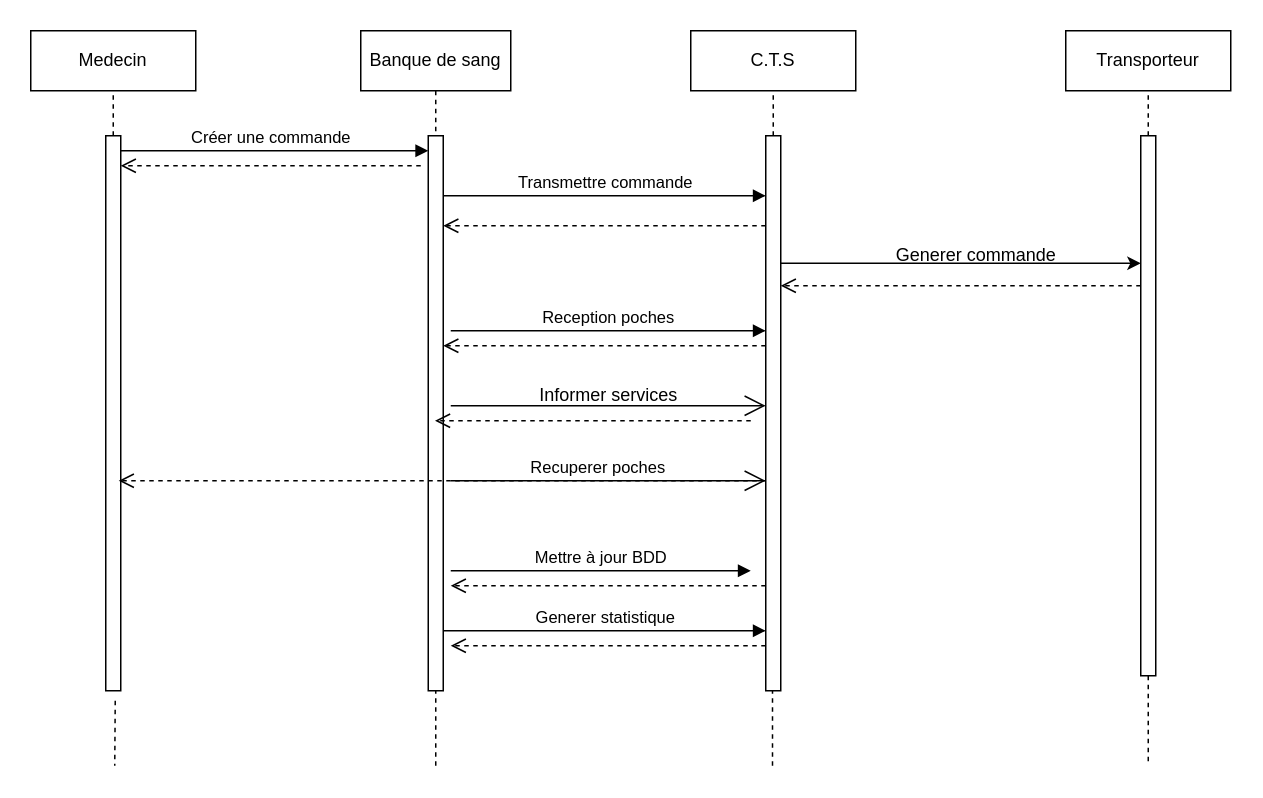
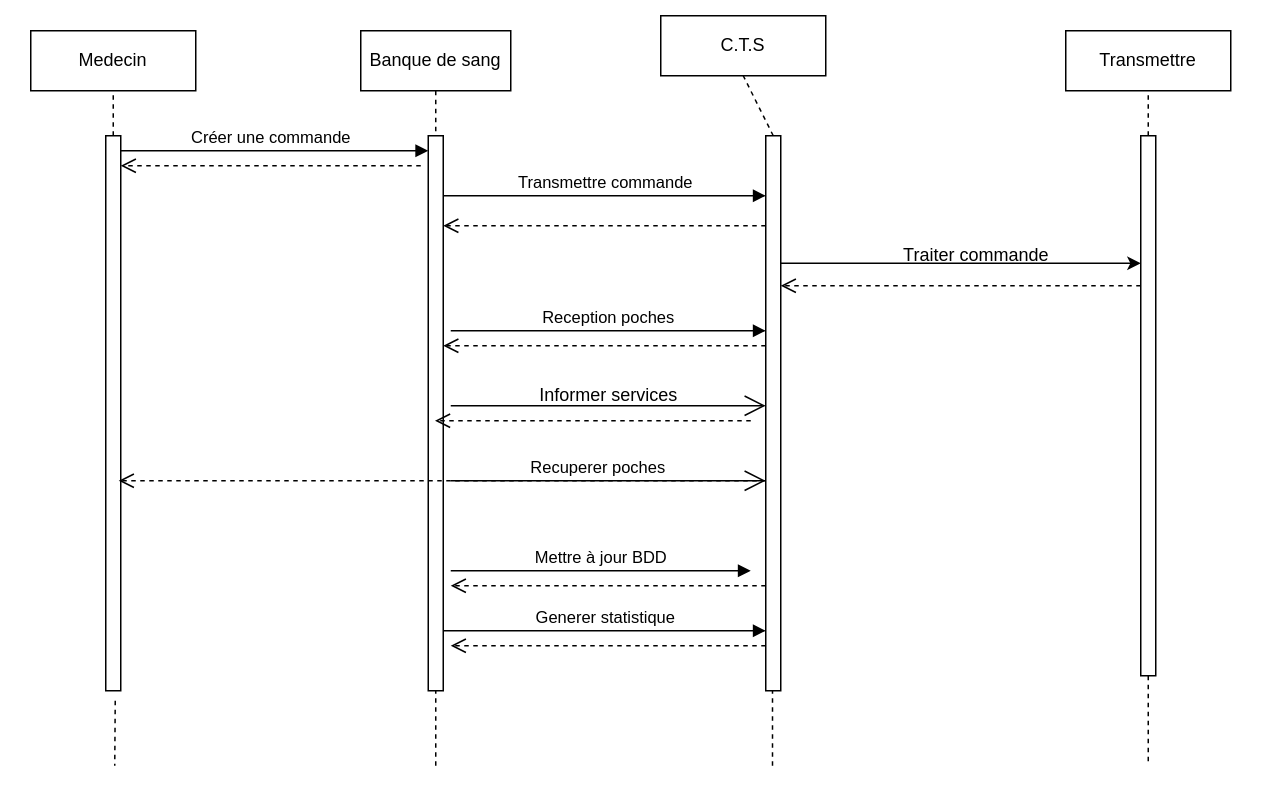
- <mxCell id="9" value="C.T.S" style="html=1;whiteSpace=wrap;" vertex="1" parent="1"><mxGeometry x="460" y="20" width="110" height="40" as="geometry" /></mxCell>
+ <mxCell id="9" value="C.T.S" style="html=1;whiteSpace=wrap;" vertex="1" parent="1"><mxGeometry x="440" y="10" width="110" height="40" as="geometry" /></mxCell>
- <mxCell id="11" value="Transporteur" style="html=1;whiteSpace=wrap;" vertex="1" parent="1"><mxGeometry x="710" y="20" width="110" height="40" as="geometry" /></mxCell>
+ <mxCell id="11" value="Transmettre" style="html=1;whiteSpace=wrap;" vertex="1" parent="1"><mxGeometry x="710" y="20" width="110" height="40" as="geometry" /></mxCell>
- <mxCell id="16" value="Generer commande" style="text;html=1;align=center;verticalAlign=middle;resizable=0;points=[];autosize=1;strokeColor=none;fillColor=none;" vertex="1" parent="1"><mxGeometry x="590" y="155" width="120" height="30" as="geometry" /></mxCell>
+ <mxCell id="16" value="Traiter commande" style="text;html=1;align=center;verticalAlign=middle;resizable=0;points=[];autosize=1;strokeColor=none;fillColor=none;" vertex="1" parent="1"><mxGeometry x="590" y="155" width="120" height="30" as="geometry" /></mxCell>
